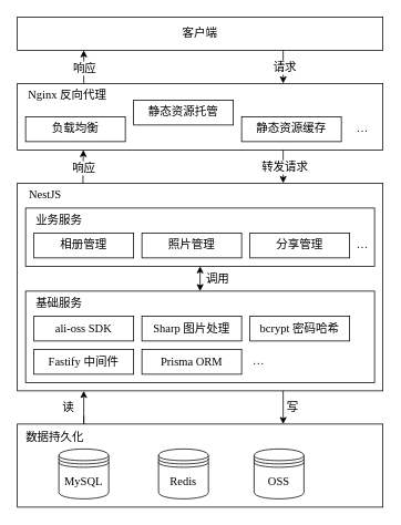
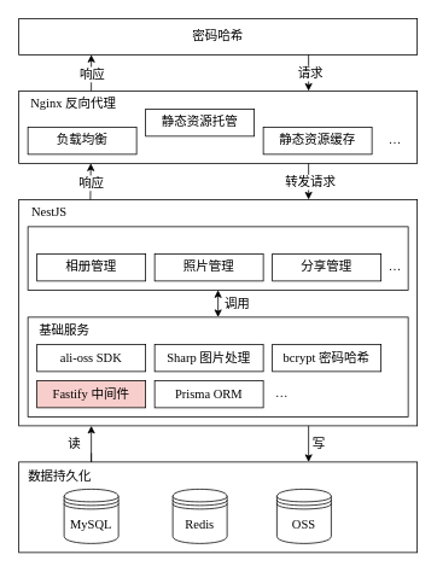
- <mxCell id="8" value="&lt;font face=&quot;宋体&quot; style=&quot;font-size: 14px;&quot;&gt;客户端&lt;/font&gt;" style="rounded=0;whiteSpace=wrap;html=1;" vertex="1" parent="1"><mxGeometry x="20" y="20" width="440" height="40" as="geometry" /></mxCell>
+ <mxCell id="8" value="&lt;font face=&quot;宋体&quot; style=&quot;font-size: 14px;&quot;&gt;密码哈希&lt;/font&gt;" style="rounded=0;whiteSpace=wrap;html=1;" vertex="1" parent="1"><mxGeometry x="20" y="20" width="440" height="40" as="geometry" /></mxCell>
- <mxCell id="12" value="&lt;font face=&quot;宋体&quot; style=&quot;font-size: 14px;&quot;&gt;业务服务&lt;/font&gt;" style="text;html=1;align=center;verticalAlign=middle;resizable=0;points=[];autosize=1;strokeColor=none;fillColor=none;" vertex="1" parent="1"><mxGeometry x="30" y="250" width="80" height="30" as="geometry" /></mxCell>
- <mxCell id="24" value="&lt;span style=&quot;font-size: 14px;&quot;&gt;&lt;font face=&quot;Times New Roman&quot;&gt;Fastify &lt;/font&gt;&lt;font face=&quot;宋体&quot;&gt;中间件&lt;/font&gt;&lt;/span&gt;" style="rounded=0;whiteSpace=wrap;html=1;" vertex="1" parent="1"><mxGeometry x="40" y="420" width="120" height="30" as="geometry" /></mxCell>
+ <mxCell id="24" value="&lt;span style=&quot;font-size: 14px;&quot;&gt;&lt;font face=&quot;Times New Roman&quot;&gt;Fastify &lt;/font&gt;&lt;font face=&quot;宋体&quot;&gt;中间件&lt;/font&gt;&lt;/span&gt;" style="rounded=0;whiteSpace=wrap;html=1;fillColor=#f8cecc;" vertex="1" parent="1"><mxGeometry x="40" y="420" width="120" height="30" as="geometry" /></mxCell>
